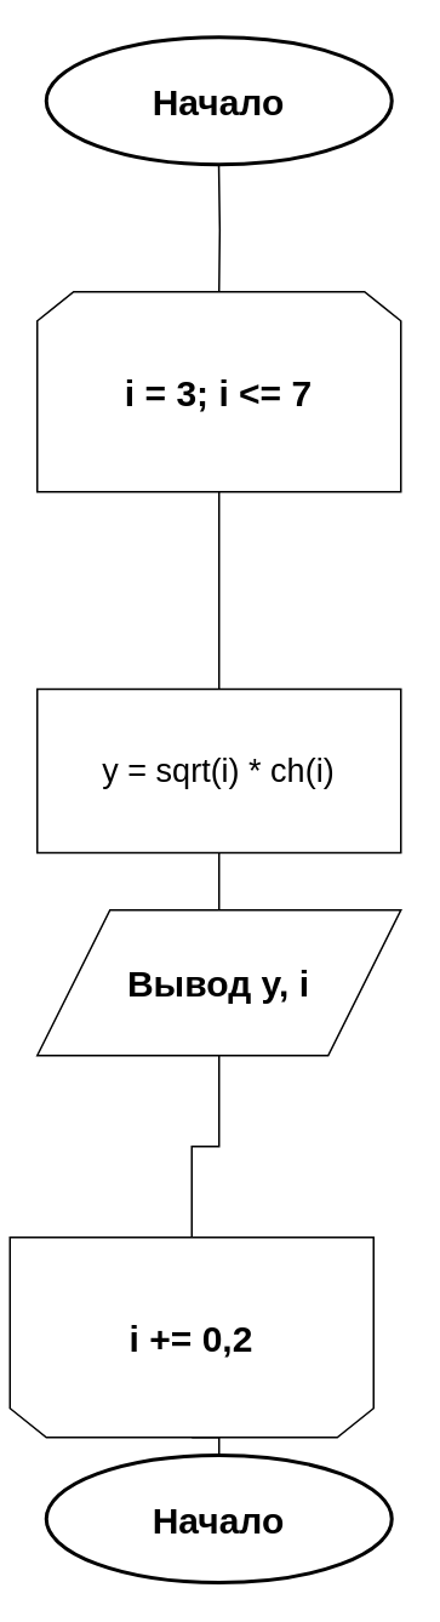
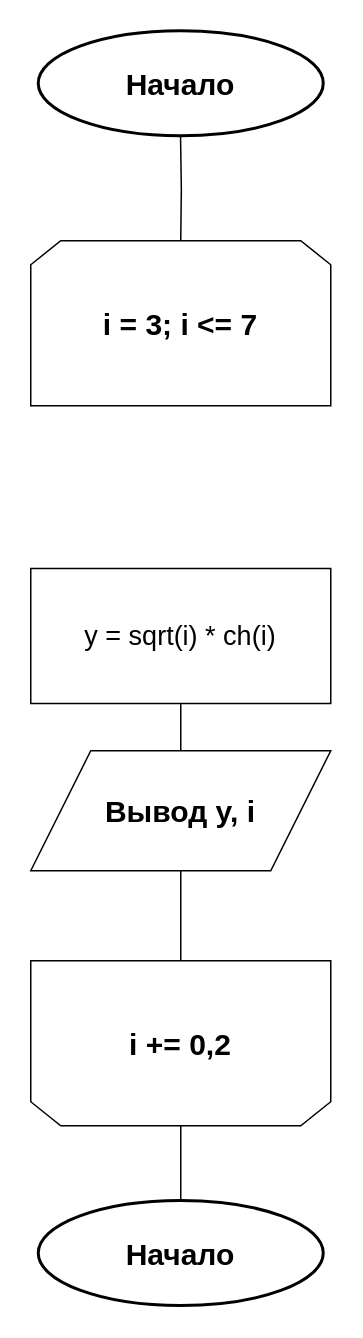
- <mxCell id="4" style="edgeStyle=orthogonalEdgeStyle;rounded=0;orthogonalLoop=1;jettySize=auto;html=1;exitX=0.5;exitY=0;exitDx=0;exitDy=0;entryX=0.5;entryY=1;entryDx=0;entryDy=0;endArrow=none;endFill=0;" parent="1" source="6" target="3" edge="1"><mxGeometry relative="1" as="geometry" /></mxCell>
- <mxCell id="8" value="&lt;b&gt;&lt;font style=&quot;font-size: 20px&quot;&gt;i += 0,2&lt;/font&gt;&lt;/b&gt;" style="shape=loopLimit;whiteSpace=wrap;html=1;direction=west;" parent="1" vertex="1"><mxGeometry x="5" y="680" width="200" height="110" as="geometry" /></mxCell>
+ <mxCell id="8" value="&lt;b&gt;&lt;font style=&quot;font-size: 20px&quot;&gt;i += 0,2&lt;/font&gt;&lt;/b&gt;" style="shape=loopLimit;whiteSpace=wrap;html=1;direction=west;" parent="1" vertex="1"><mxGeometry x="20" y="640" width="200" height="110" as="geometry" /></mxCell>
